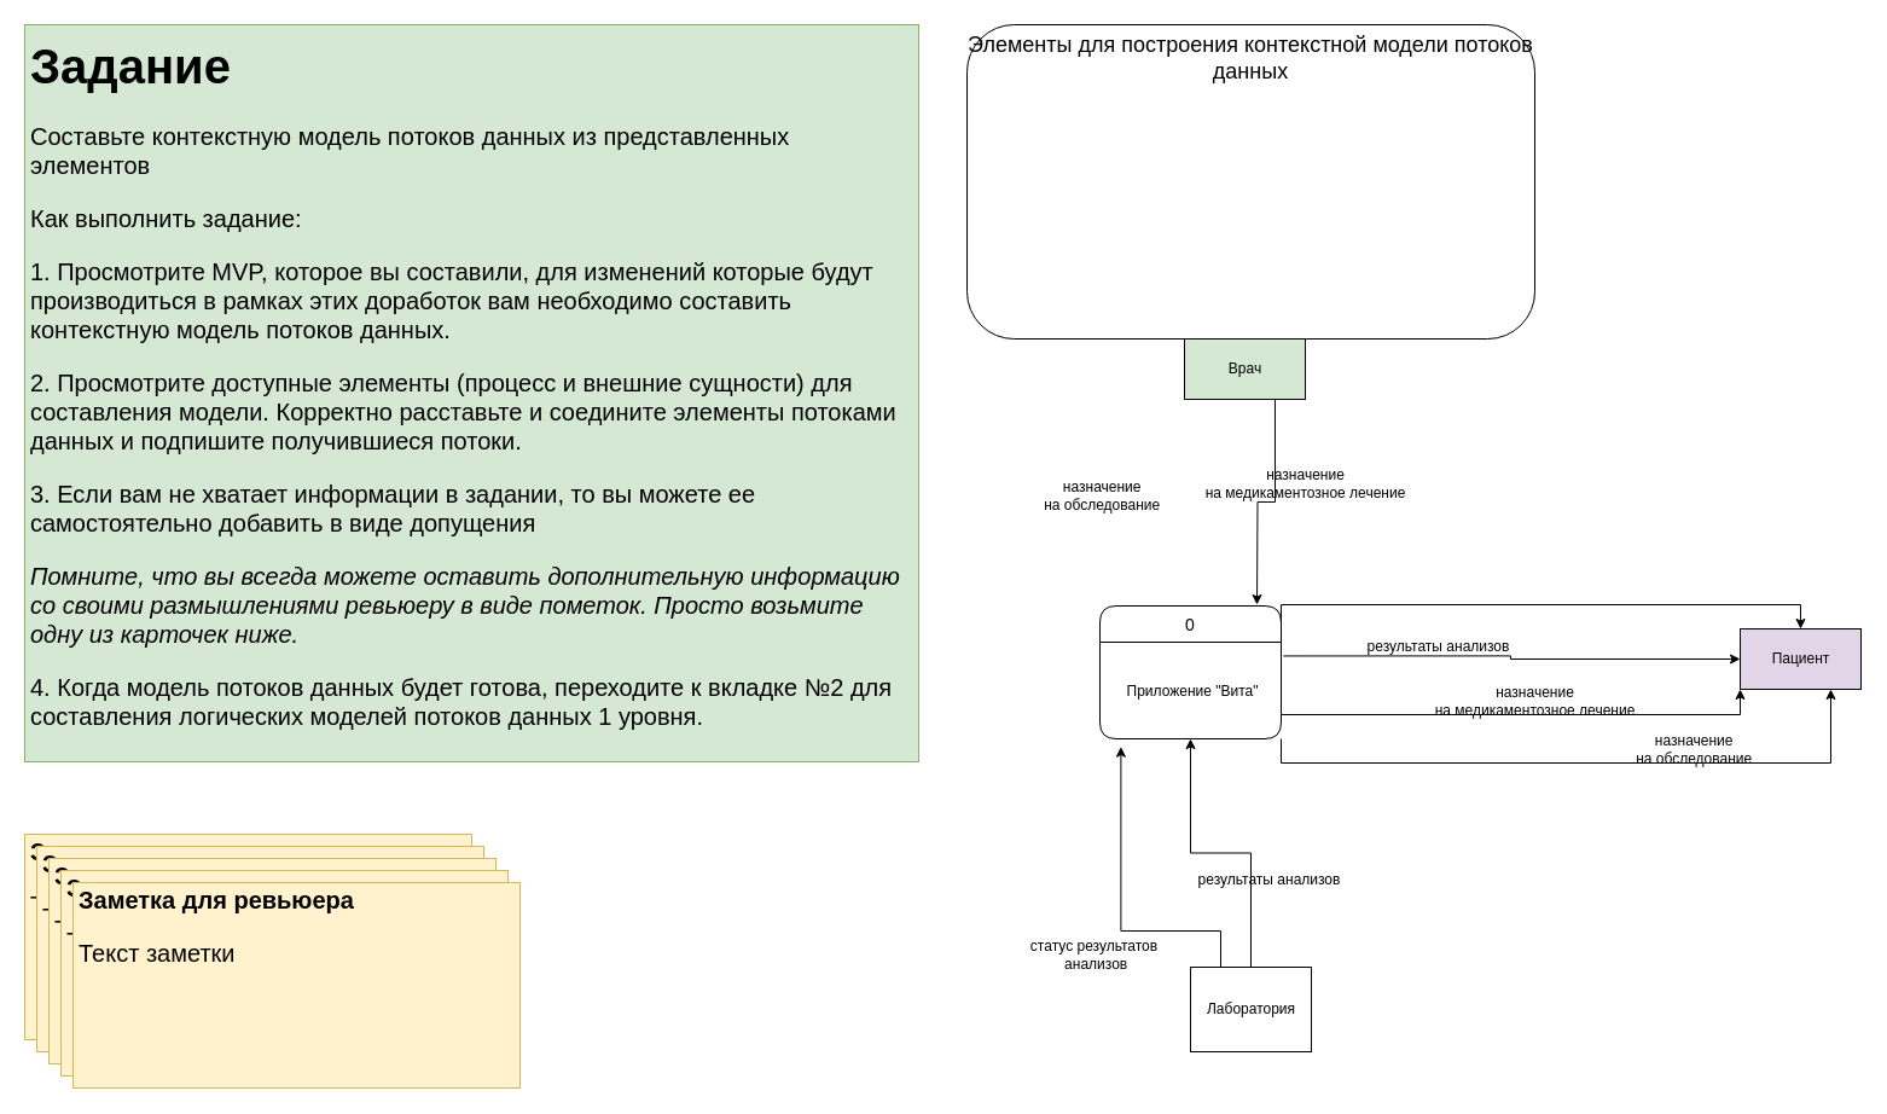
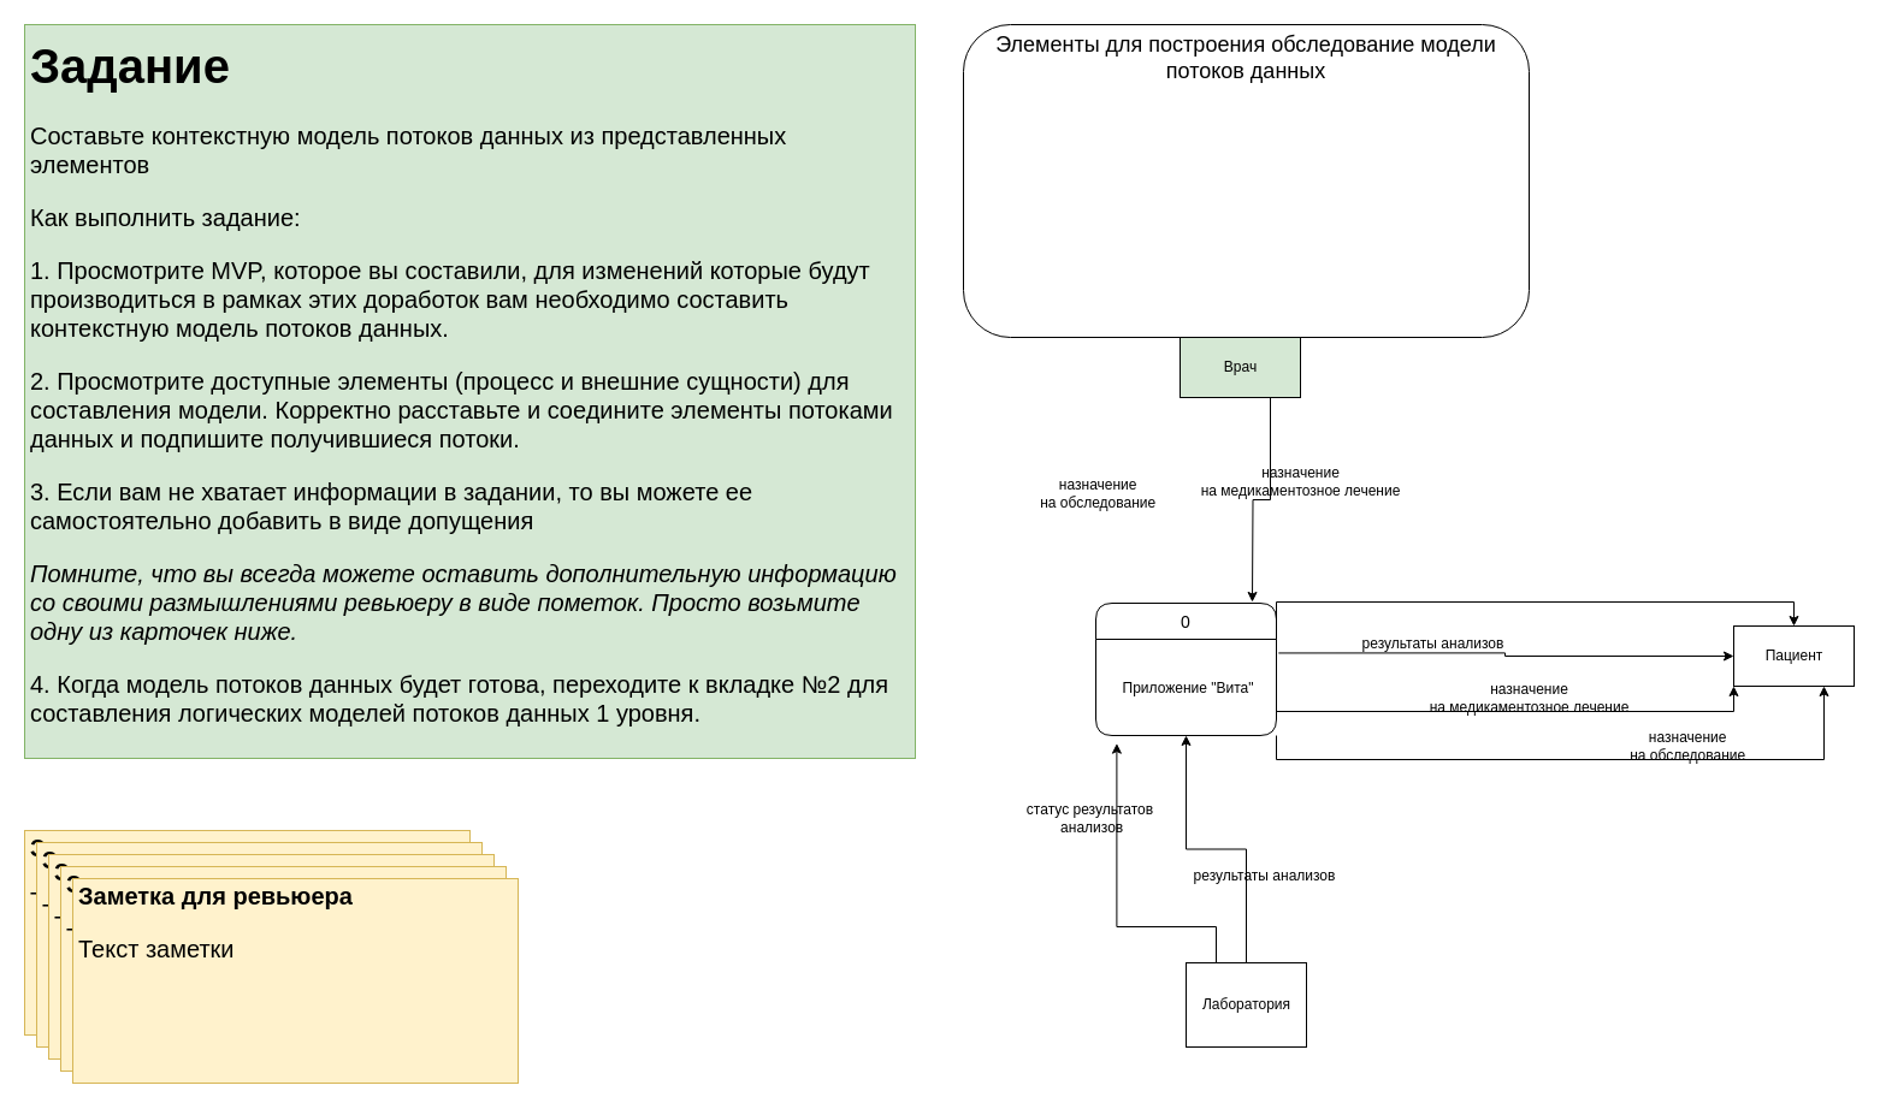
- <mxCell id="2" value="&lt;font style=&quot;font-size: 18px;&quot;&gt;Элементы для построения&amp;nbsp;&lt;span style=&quot;caret-color: rgb(0, 0, 0); text-align: start; text-size-adjust: auto;&quot; data-reactroot=&quot;&quot; class=&quot;notion-enable-hover&quot; data-token-index=&quot;0&quot;&gt;контекстной модели потоков данных&lt;/span&gt;&lt;/font&gt;" style="rounded=1;whiteSpace=wrap;html=1;verticalAlign=top;" parent="1" vertex="1"><mxGeometry x="800" y="20" width="470" height="260" as="geometry" /></mxCell>
+ <mxCell id="2" value="&lt;font style=&quot;font-size: 18px;&quot;&gt;Элементы для построения&amp;nbsp;&lt;span style=&quot;caret-color: rgb(0, 0, 0); text-align: start; text-size-adjust: auto;&quot; data-reactroot=&quot;&quot; class=&quot;notion-enable-hover&quot; data-token-index=&quot;0&quot;&gt;обследование модели потоков данных&lt;/span&gt;&lt;/font&gt;" style="rounded=1;whiteSpace=wrap;html=1;verticalAlign=top;" parent="1" vertex="1"><mxGeometry x="800" y="20" width="470" height="260" as="geometry" /></mxCell>
- <mxCell id="6" value="Пациент" style="html=1;dashed=0;whitespace=wrap;fillColor=#e1d5e7;" parent="1" vertex="1"><mxGeometry x="1440" y="520" width="100" height="50" as="geometry" /></mxCell>
+ <mxCell id="6" value="Пациент" style="html=1;dashed=0;whitespace=wrap;" parent="1" vertex="1"><mxGeometry x="1440" y="520" width="100" height="50" as="geometry" /></mxCell>
- <mxCell id="27" value="статус результатов&lt;br&gt;&amp;nbsp;анализов" style="text;html=1;align=center;verticalAlign=middle;resizable=0;points=[];autosize=1;strokeColor=none;fillColor=none;" vertex="1" parent="1"><mxGeometry x="840" y="770" width="130" height="40" as="geometry" /></mxCell>
+ <mxCell id="27" value="статус результатов&lt;br&gt;&amp;nbsp;анализов" style="text;html=1;align=center;verticalAlign=middle;resizable=0;points=[];autosize=1;strokeColor=none;fillColor=none;" vertex="1" parent="1"><mxGeometry x="840" y="660" width="130" height="40" as="geometry" /></mxCell>
